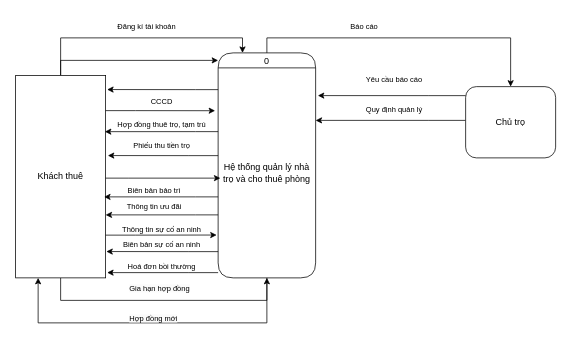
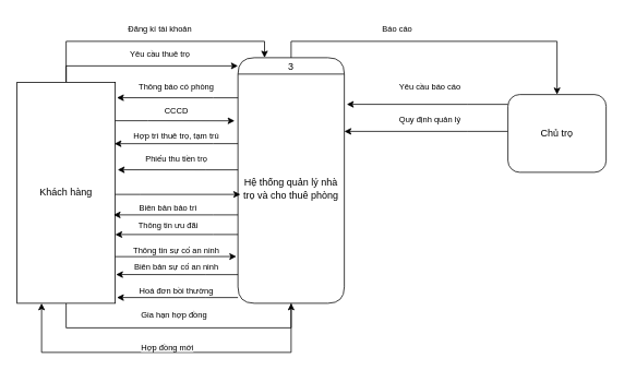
+ <mxCell id="15" value="&lt;span style=&quot;font-size: 10px;&quot;&gt;Yêu cầu thuê trọ&lt;/span&gt;" style="text;html=1;align=center;verticalAlign=middle;whiteSpace=wrap;rounded=0;" parent="1" vertex="1"><mxGeometry x="115" y="50" width="160" height="30" as="geometry" /></mxCell>
- <mxCell id="9" value="0" style="swimlane;fontStyle=0;childLayout=stackLayout;horizontal=1;startSize=20;fillColor=#ffffff;horizontalStack=0;resizeParent=1;resizeParentMax=0;resizeLast=0;collapsible=0;marginBottom=0;swimlaneFillColor=#ffffff;rounded=1;glass=0;arcSize=50;" parent="1" vertex="1"><mxGeometry x="290" y="70" width="130" height="300" as="geometry" /></mxCell>
+ <mxCell id="9" value="3" style="swimlane;fontStyle=0;childLayout=stackLayout;horizontal=1;startSize=20;fillColor=#ffffff;horizontalStack=0;resizeParent=1;resizeParentMax=0;resizeLast=0;collapsible=0;marginBottom=0;swimlaneFillColor=#ffffff;rounded=1;glass=0;arcSize=50;" parent="1" vertex="1"><mxGeometry x="290" y="70" width="130" height="300" as="geometry" /></mxCell>
+ <mxCell id="18" value="&lt;span style=&quot;font-size: 10px;&quot;&gt;Thông báo có phòng&lt;/span&gt;" style="text;html=1;align=center;verticalAlign=middle;whiteSpace=wrap;rounded=0;" parent="1" vertex="1"><mxGeometry x="150" y="90" width="130" height="30" as="geometry" /></mxCell>
- <mxCell id="22" value="&lt;span style=&quot;font-size: 10px;&quot;&gt;Hợp đồng thuê trọ, tạm trú&lt;/span&gt;" style="text;html=1;align=center;verticalAlign=middle;whiteSpace=wrap;rounded=0;" parent="1" vertex="1"><mxGeometry x="150" y="150" width="130" height="30" as="geometry" /></mxCell>
+ <mxCell id="22" value="&lt;span style=&quot;font-size: 10px;&quot;&gt;Hợp trì thuê trọ, tạm trú&lt;/span&gt;" style="text;html=1;align=center;verticalAlign=middle;whiteSpace=wrap;rounded=0;" parent="1" vertex="1"><mxGeometry x="150" y="150" width="130" height="30" as="geometry" /></mxCell>
- <mxCell id="5" value="Khách thuê" style="rounded=0;whiteSpace=wrap;html=1;" parent="1" vertex="1"><mxGeometry x="20" y="100" width="120" height="270" as="geometry" /></mxCell>
+ <mxCell id="5" value="Khách hàng" style="rounded=0;whiteSpace=wrap;html=1;" parent="1" vertex="1"><mxGeometry x="20" y="100" width="120" height="270" as="geometry" /></mxCell>
